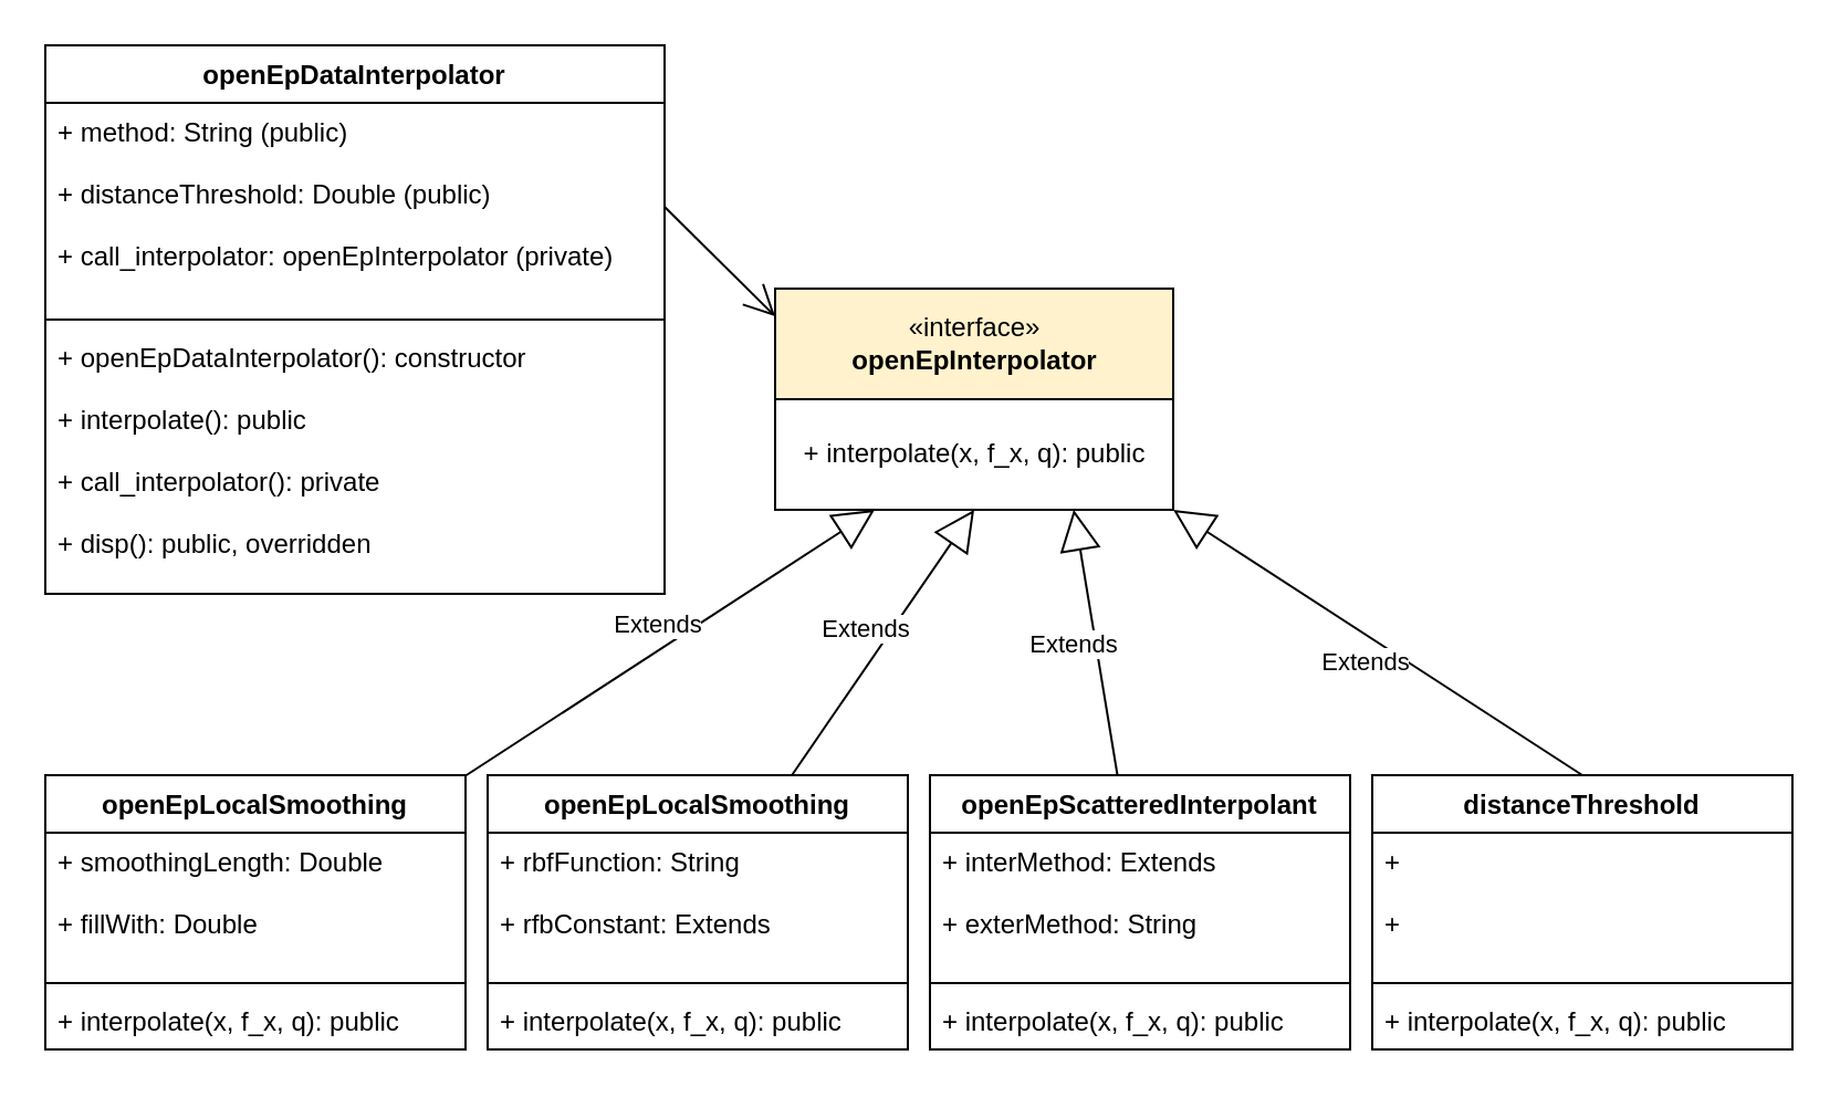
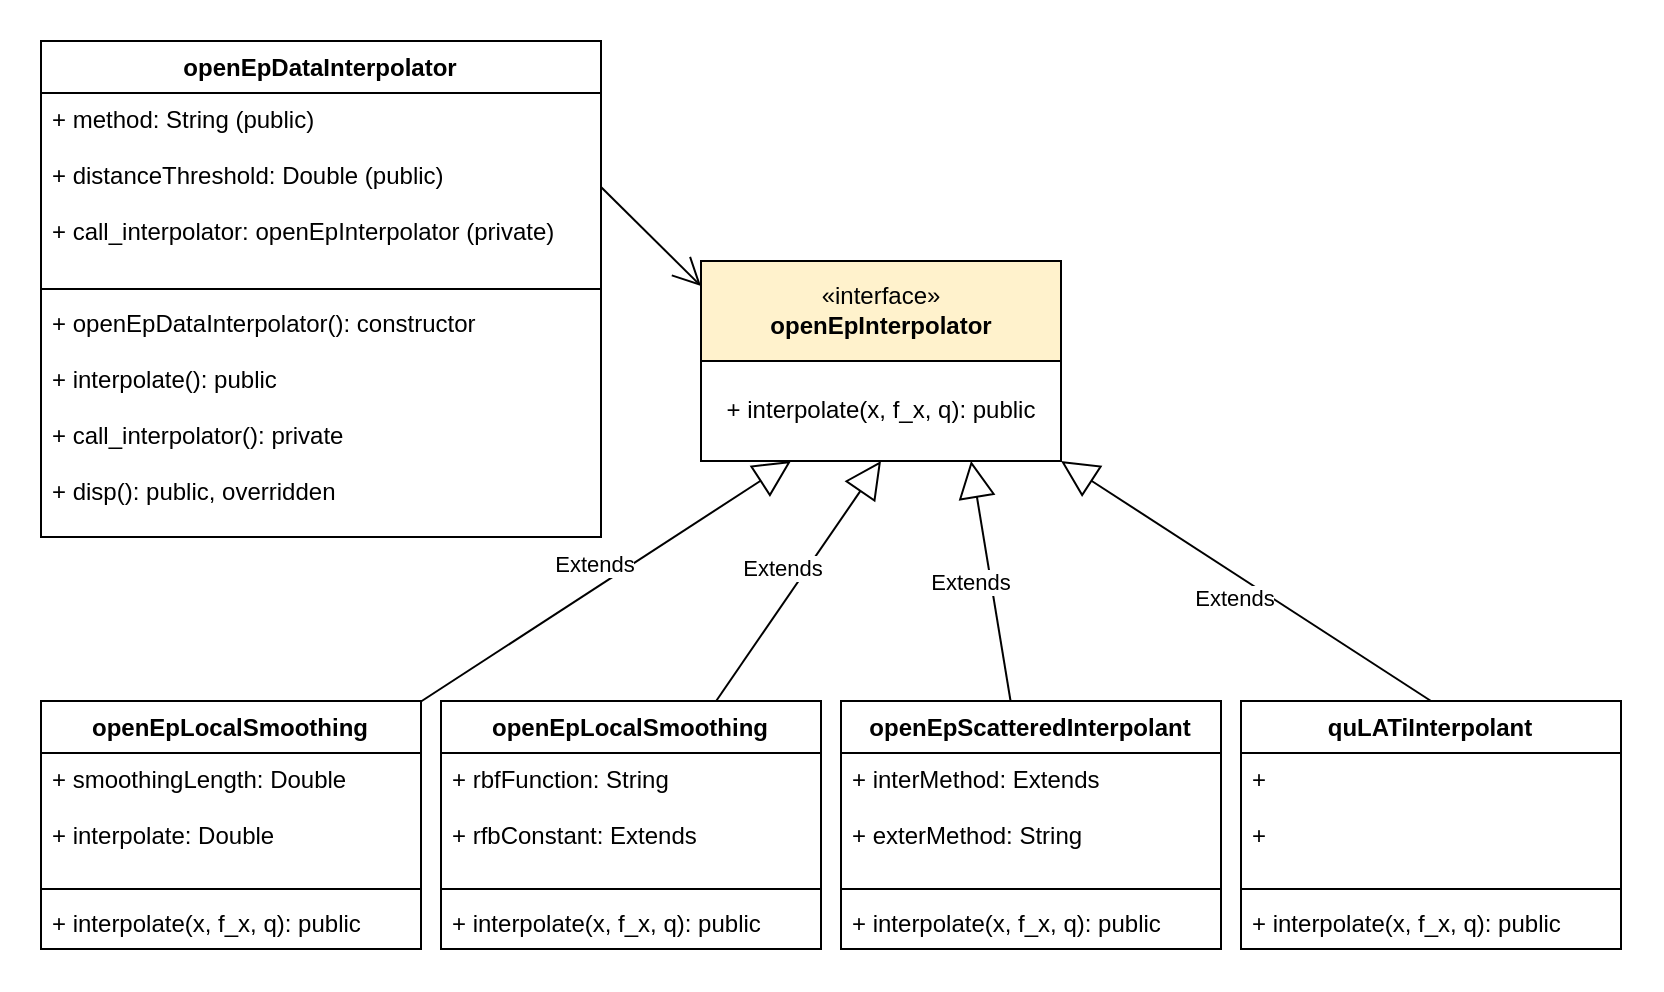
- <mxCell id="25" value="distanceThreshold" style="swimlane;fontStyle=1;align=center;verticalAlign=top;childLayout=stackLayout;horizontal=1;startSize=26;horizontalStack=0;resizeParent=1;resizeParentMax=0;resizeLast=0;collapsible=1;marginBottom=0;" vertex="1" parent="1"><mxGeometry x="620" y="350" width="190" height="124" as="geometry" /></mxCell>
+ <mxCell id="25" value="quLATiInterpolant" style="swimlane;fontStyle=1;align=center;verticalAlign=top;childLayout=stackLayout;horizontal=1;startSize=26;horizontalStack=0;resizeParent=1;resizeParentMax=0;resizeLast=0;collapsible=1;marginBottom=0;" vertex="1" parent="1"><mxGeometry x="620" y="350" width="190" height="124" as="geometry" /></mxCell>
- <mxCell id="11" value="+ smoothingLength: Double&#10;&#10;+ fillWith: Double" style="text;strokeColor=none;fillColor=none;align=left;verticalAlign=top;spacingLeft=4;spacingRight=4;overflow=hidden;rotatable=0;points=[[0,0.5],[1,0.5]];portConstraint=eastwest;" parent="10" vertex="1"><mxGeometry y="26" width="190" height="64" as="geometry" /></mxCell>
+ <mxCell id="11" value="+ smoothingLength: Double&#10;&#10;+ interpolate: Double" style="text;strokeColor=none;fillColor=none;align=left;verticalAlign=top;spacingLeft=4;spacingRight=4;overflow=hidden;rotatable=0;points=[[0,0.5],[1,0.5]];portConstraint=eastwest;" parent="10" vertex="1"><mxGeometry y="26" width="190" height="64" as="geometry" /></mxCell>
